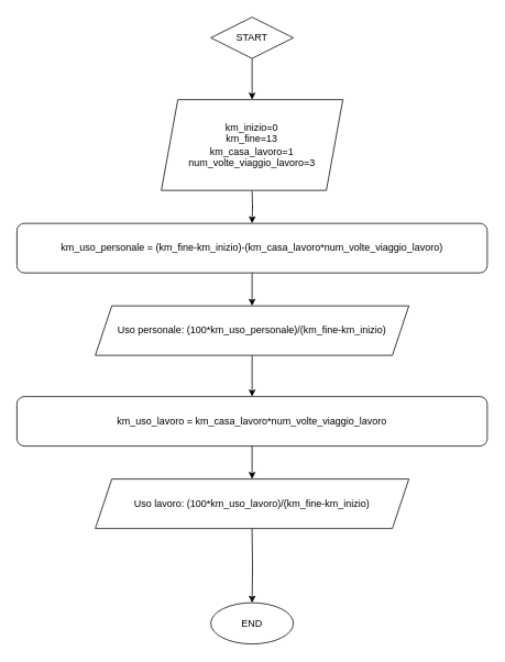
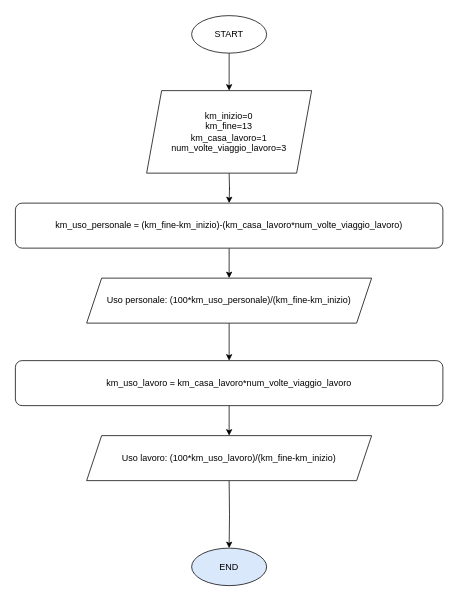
- <mxCell id="4" value="START" style="rhombus;whiteSpace=wrap;html=1;" vertex="1" parent="1"><mxGeometry x="255" y="20" width="100" height="50" as="geometry" /></mxCell>
+ <mxCell id="4" value="START" style="ellipse;whiteSpace=wrap;html=1;" vertex="1" parent="1"><mxGeometry x="255" y="20" width="100" height="50" as="geometry" /></mxCell>
- <mxCell id="5" value="END" style="ellipse;whiteSpace=wrap;html=1;" vertex="1" parent="1"><mxGeometry x="255" y="730" width="100" height="50" as="geometry" /></mxCell>
+ <mxCell id="5" value="END" style="ellipse;whiteSpace=wrap;html=1;fillColor=#dae8fc;" vertex="1" parent="1"><mxGeometry x="255" y="730" width="100" height="50" as="geometry" /></mxCell>
